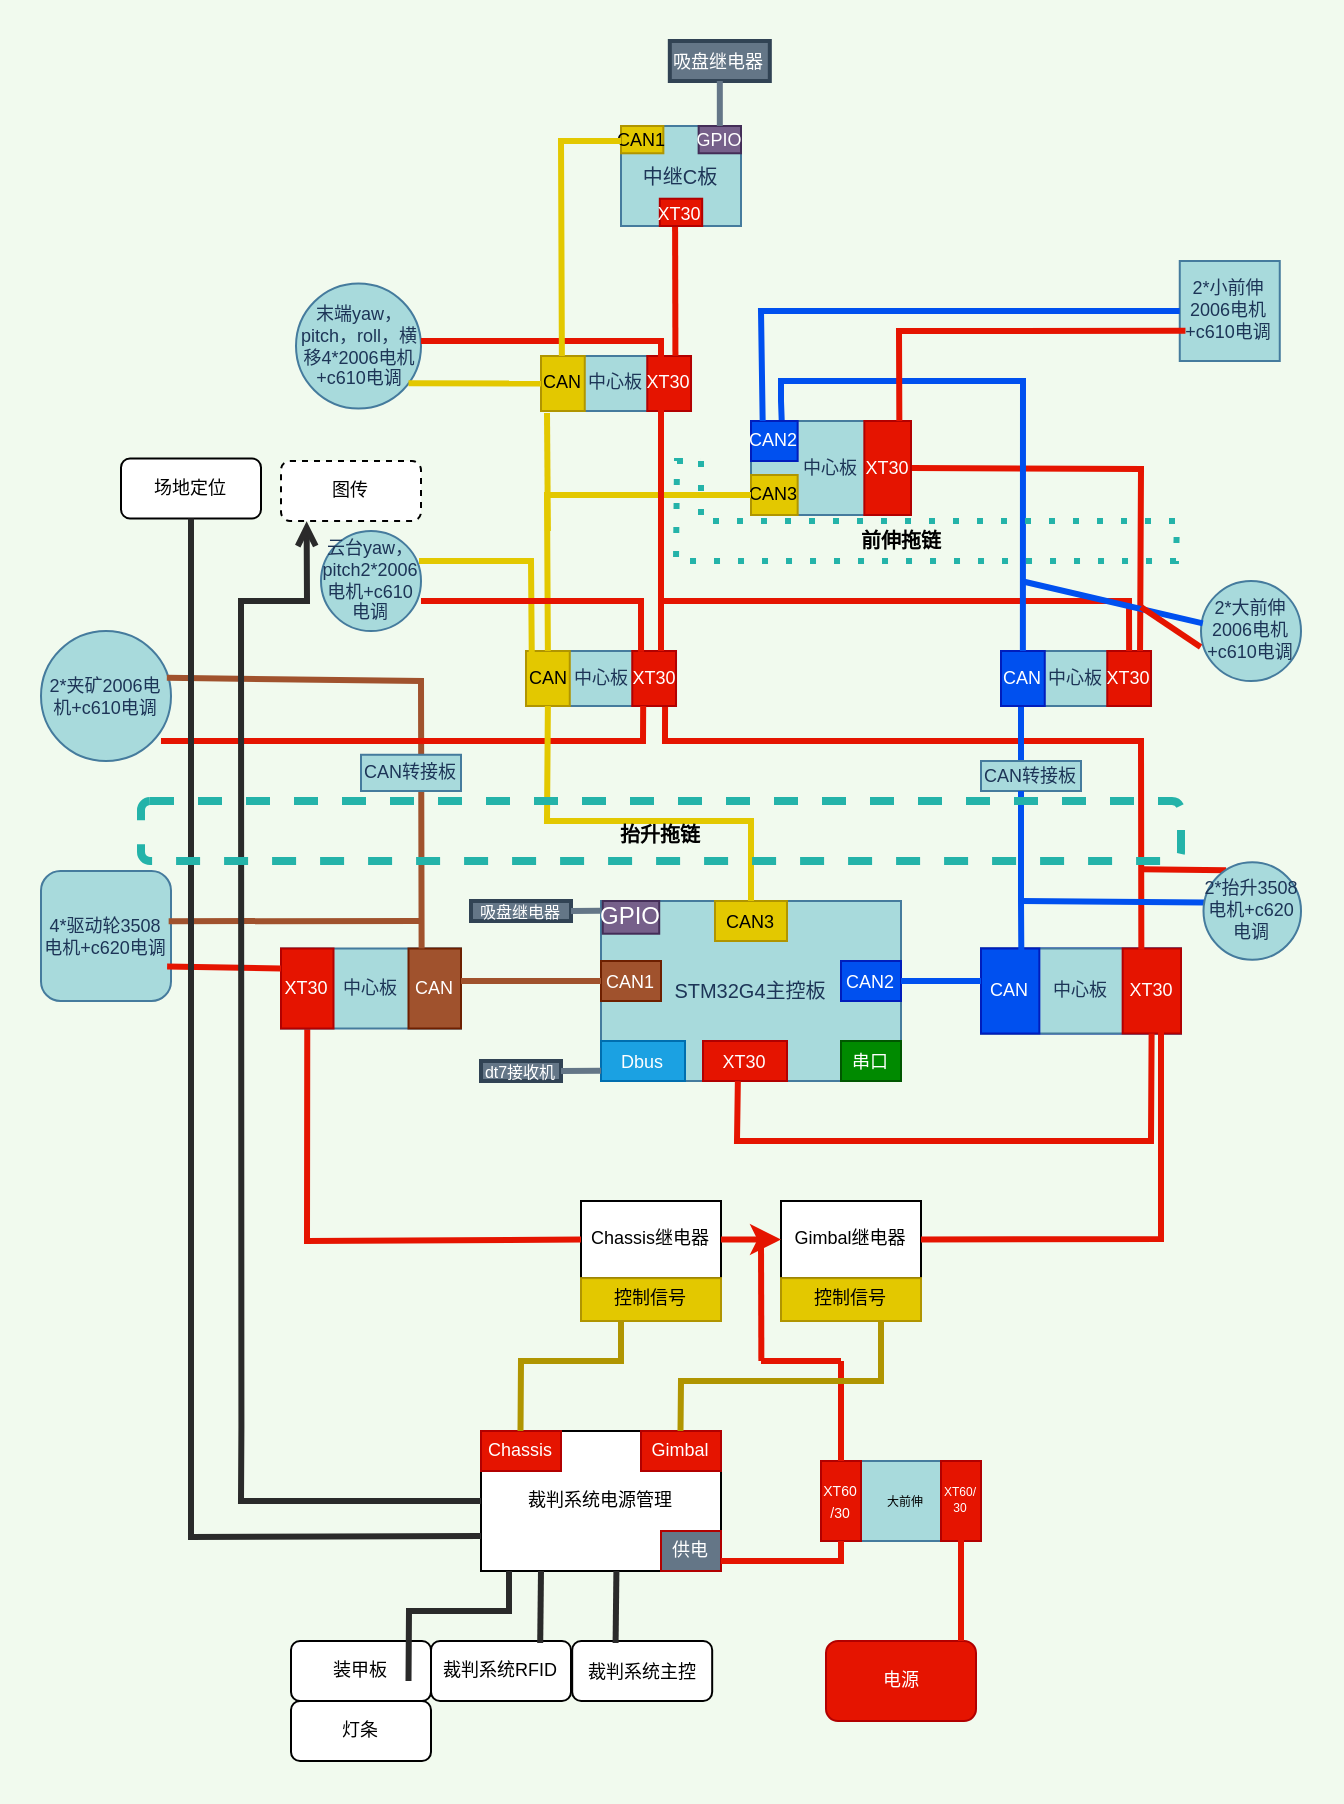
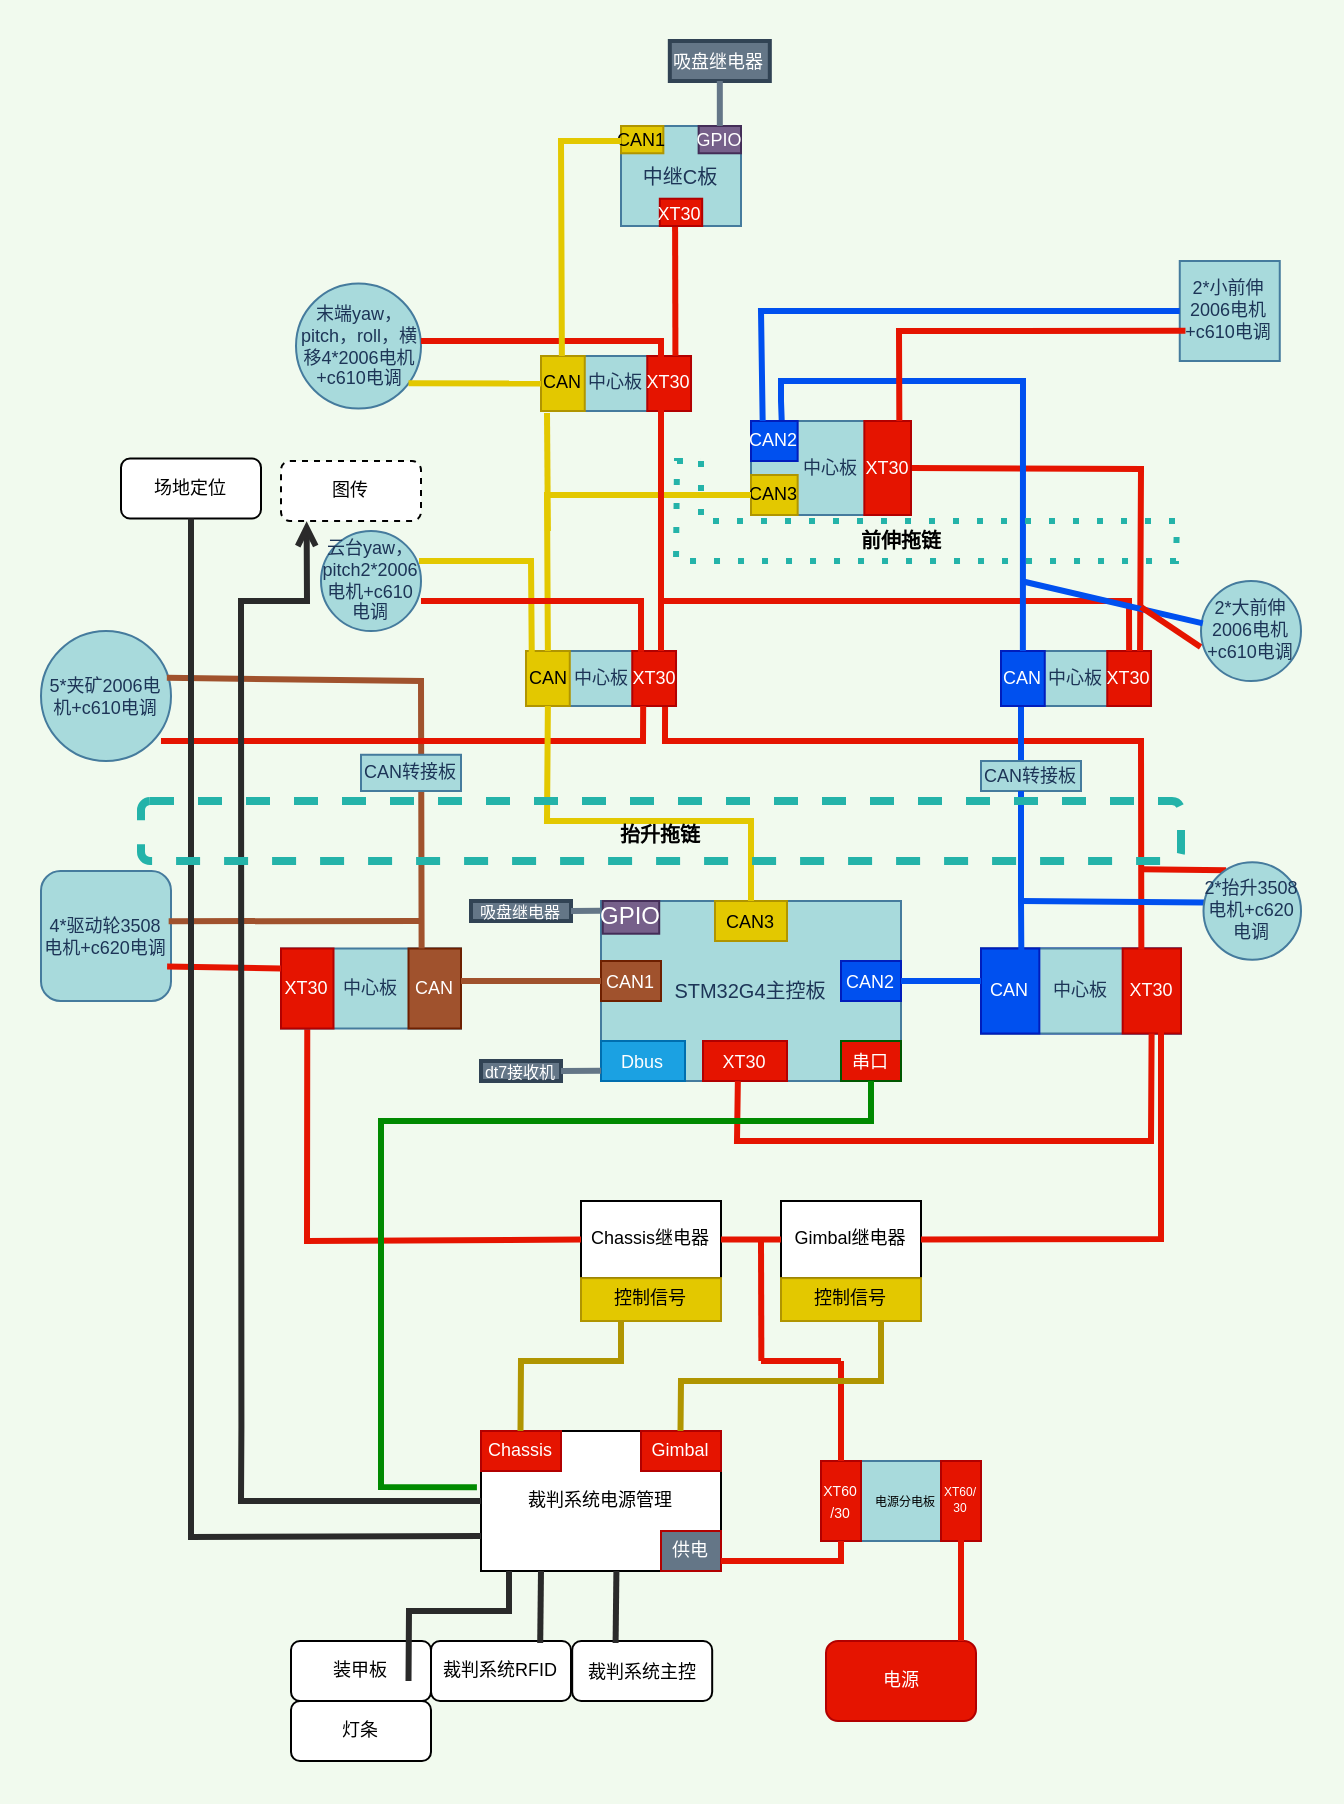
- <mxCell id="35" value="2*夹矿2006电机+c610电调" style="ellipse;whiteSpace=wrap;html=1;aspect=fixed;strokeColor=#457B9D;fontSize=9;fontColor=#1D3557;fillColor=#A8DADC;" parent="1" vertex="1"><mxGeometry x="20" y="315" width="65" height="65" as="geometry" /></mxCell>
+ <mxCell id="35" value="5*夹矿2006电机+c610电调" style="ellipse;whiteSpace=wrap;html=1;aspect=fixed;strokeColor=#457B9D;fontSize=9;fontColor=#1D3557;fillColor=#A8DADC;" parent="1" vertex="1"><mxGeometry x="20" y="315" width="65" height="65" as="geometry" /></mxCell>
- <mxCell id="8" value="&lt;font style=&quot;font-size: 9px;&quot;&gt;串口&lt;/font&gt;" style="rounded=0;whiteSpace=wrap;html=1;fillColor=#008a00;strokeColor=#005700;fontColor=#ffffff;" parent="2" vertex="1"><mxGeometry x="120" y="70" width="30" height="20" as="geometry" /></mxCell>
+ <mxCell id="8" value="&lt;font style=&quot;font-size: 9px;&quot;&gt;串口&lt;/font&gt;" style="rounded=0;whiteSpace=wrap;html=1;fillColor=#e51400;strokeColor=#005700;fontColor=#ffffff;" parent="2" vertex="1"><mxGeometry x="120" y="70" width="30" height="20" as="geometry" /></mxCell>
+ <mxCell id="124" value="" style="endArrow=none;html=1;rounded=0;fontSize=7;fillColor=#e3c800;strokeColor=#008A00;strokeWidth=3;exitX=-0.017;exitY=0.401;exitDx=0;exitDy=0;exitPerimeter=0;entryX=0.5;entryY=1;entryDx=0;entryDy=0;" edge="1" parent="1" source="40" target="8"><mxGeometry width="50" height="50" relative="1" as="geometry"><mxPoint x="203.75" y="735" as="sourcePoint" /><mxPoint x="280" y="560" as="targetPoint" /><Array as="points"><mxPoint x="190" y="743" /><mxPoint x="190" y="700" /><mxPoint x="190" y="560" /><mxPoint x="435" y="560" /></Array></mxGeometry></mxCell>
- <mxCell id="46" value="" style="endArrow=classic;html=1;rounded=0;fontSize=7;fillColor=#e51400;strokeColor=#E51400;strokeWidth=3;exitX=1;exitY=0.5;exitDx=0;exitDy=0;entryX=0;entryY=0.5;entryDx=0;entryDy=0;" parent="1" source="32" target="29" edge="1"><mxGeometry width="50" height="50" relative="1" as="geometry"><mxPoint x="380" y="645" as="sourcePoint" /><mxPoint x="390" y="620" as="targetPoint" /><Array as="points" /></mxGeometry></mxCell>
+ <mxCell id="46" value="" style="endArrow=none;html=1;rounded=0;fontSize=7;fillColor=#e51400;strokeColor=#E51400;strokeWidth=3;exitX=1;exitY=0.5;exitDx=0;exitDy=0;entryX=0;entryY=0.5;entryDx=0;entryDy=0;" parent="1" source="32" target="29" edge="1"><mxGeometry width="50" height="50" relative="1" as="geometry"><mxPoint x="380" y="645" as="sourcePoint" /><mxPoint x="390" y="620" as="targetPoint" /><Array as="points" /></mxGeometry></mxCell>
- <mxCell id="19" value="&lt;font style=&quot;font-size: 6px;&quot; color=&quot;#000000&quot;&gt;大前伸&lt;/font&gt;" style="rounded=0;whiteSpace=wrap;html=1;strokeColor=#457B9D;fontSize=9;fillColor=#A8DADC;" parent="18" vertex="1"><mxGeometry x="5" width="75" height="40" as="geometry" /></mxCell>
+ <mxCell id="19" value="&lt;font style=&quot;font-size: 6px;&quot; color=&quot;#000000&quot;&gt;电源分电板&lt;/font&gt;" style="rounded=0;whiteSpace=wrap;html=1;strokeColor=#457B9D;fontSize=9;fillColor=#A8DADC;" parent="18" vertex="1"><mxGeometry x="5" width="75" height="40" as="geometry" /></mxCell>
